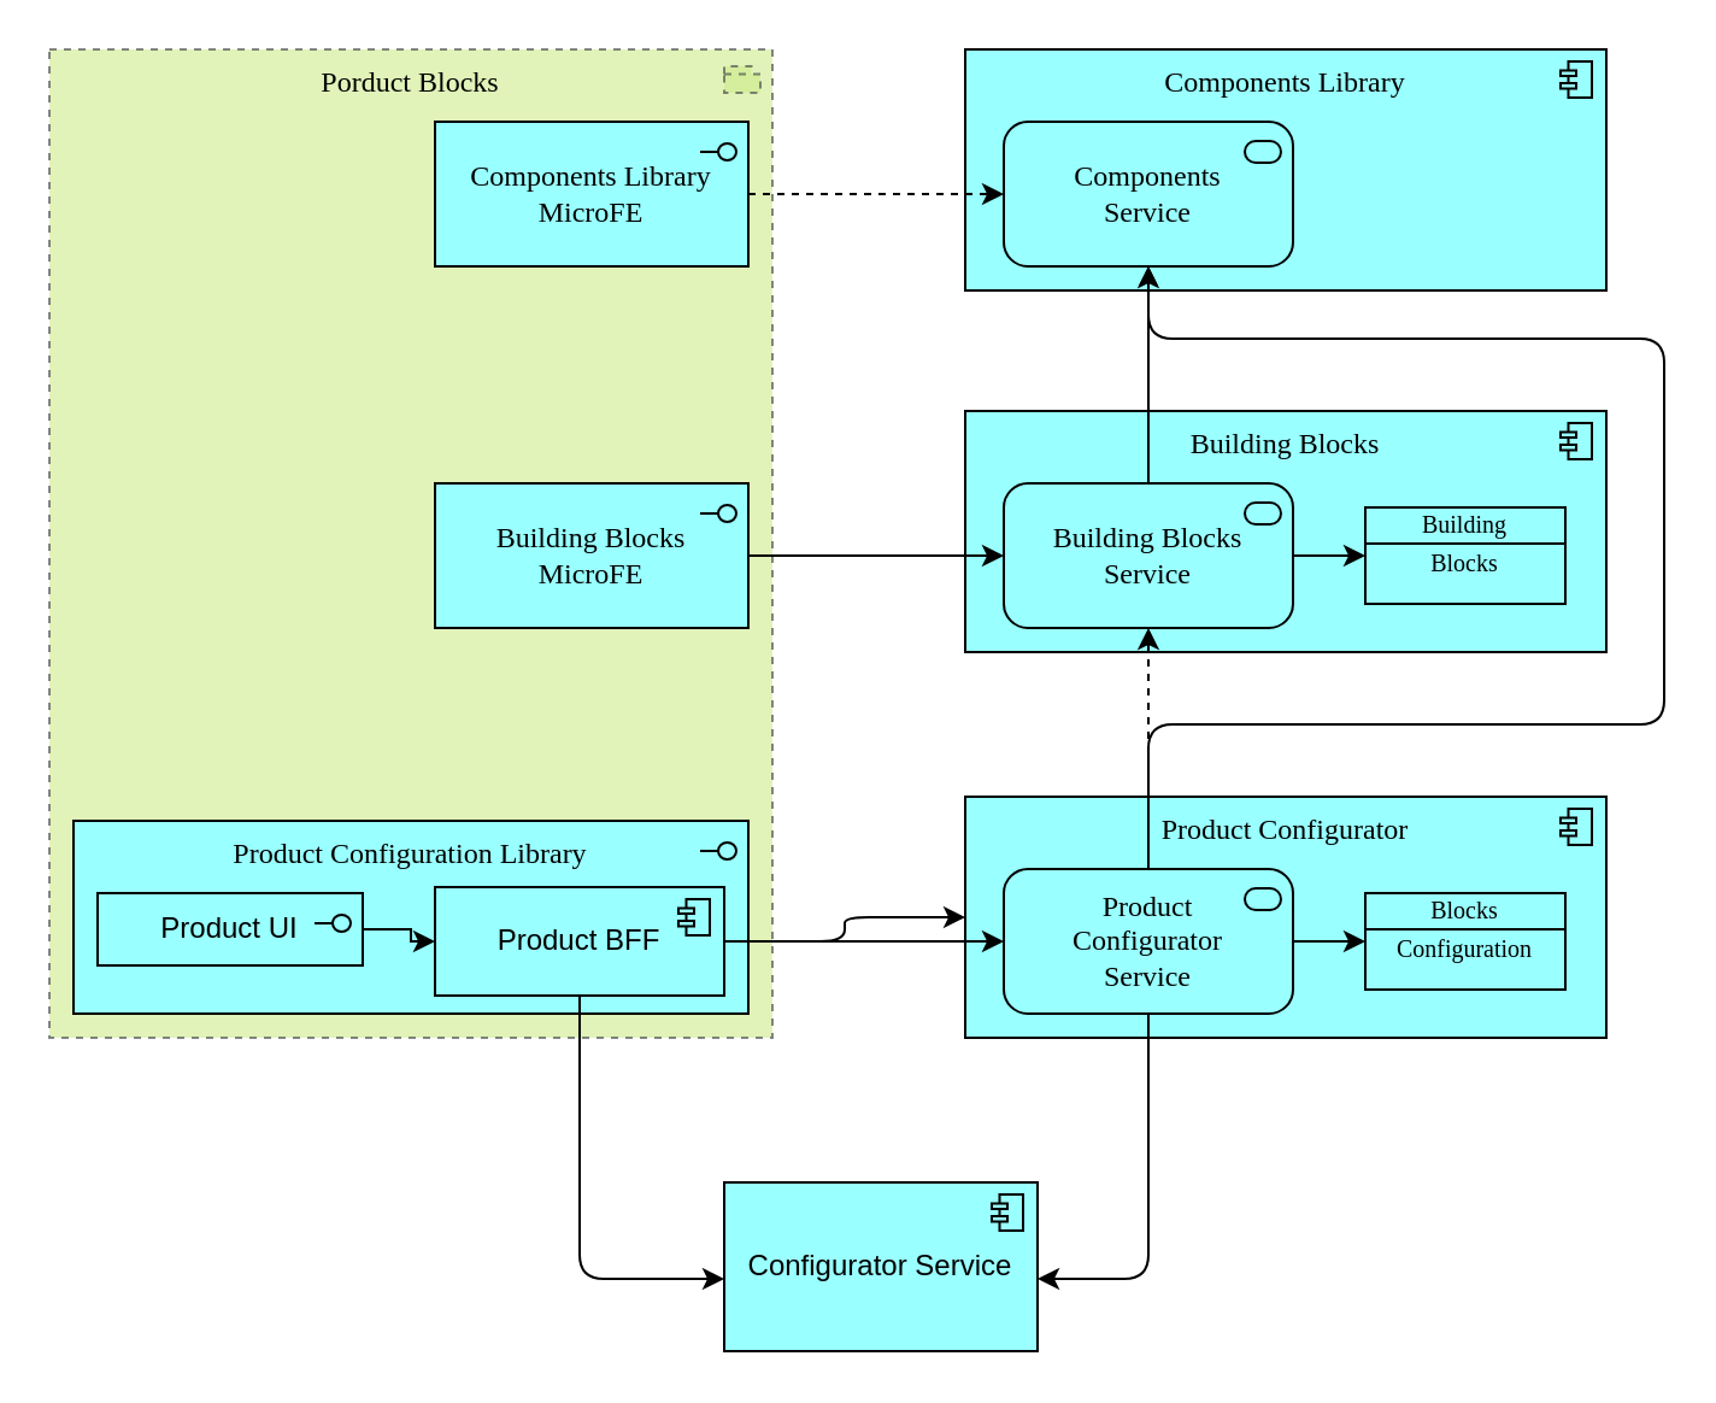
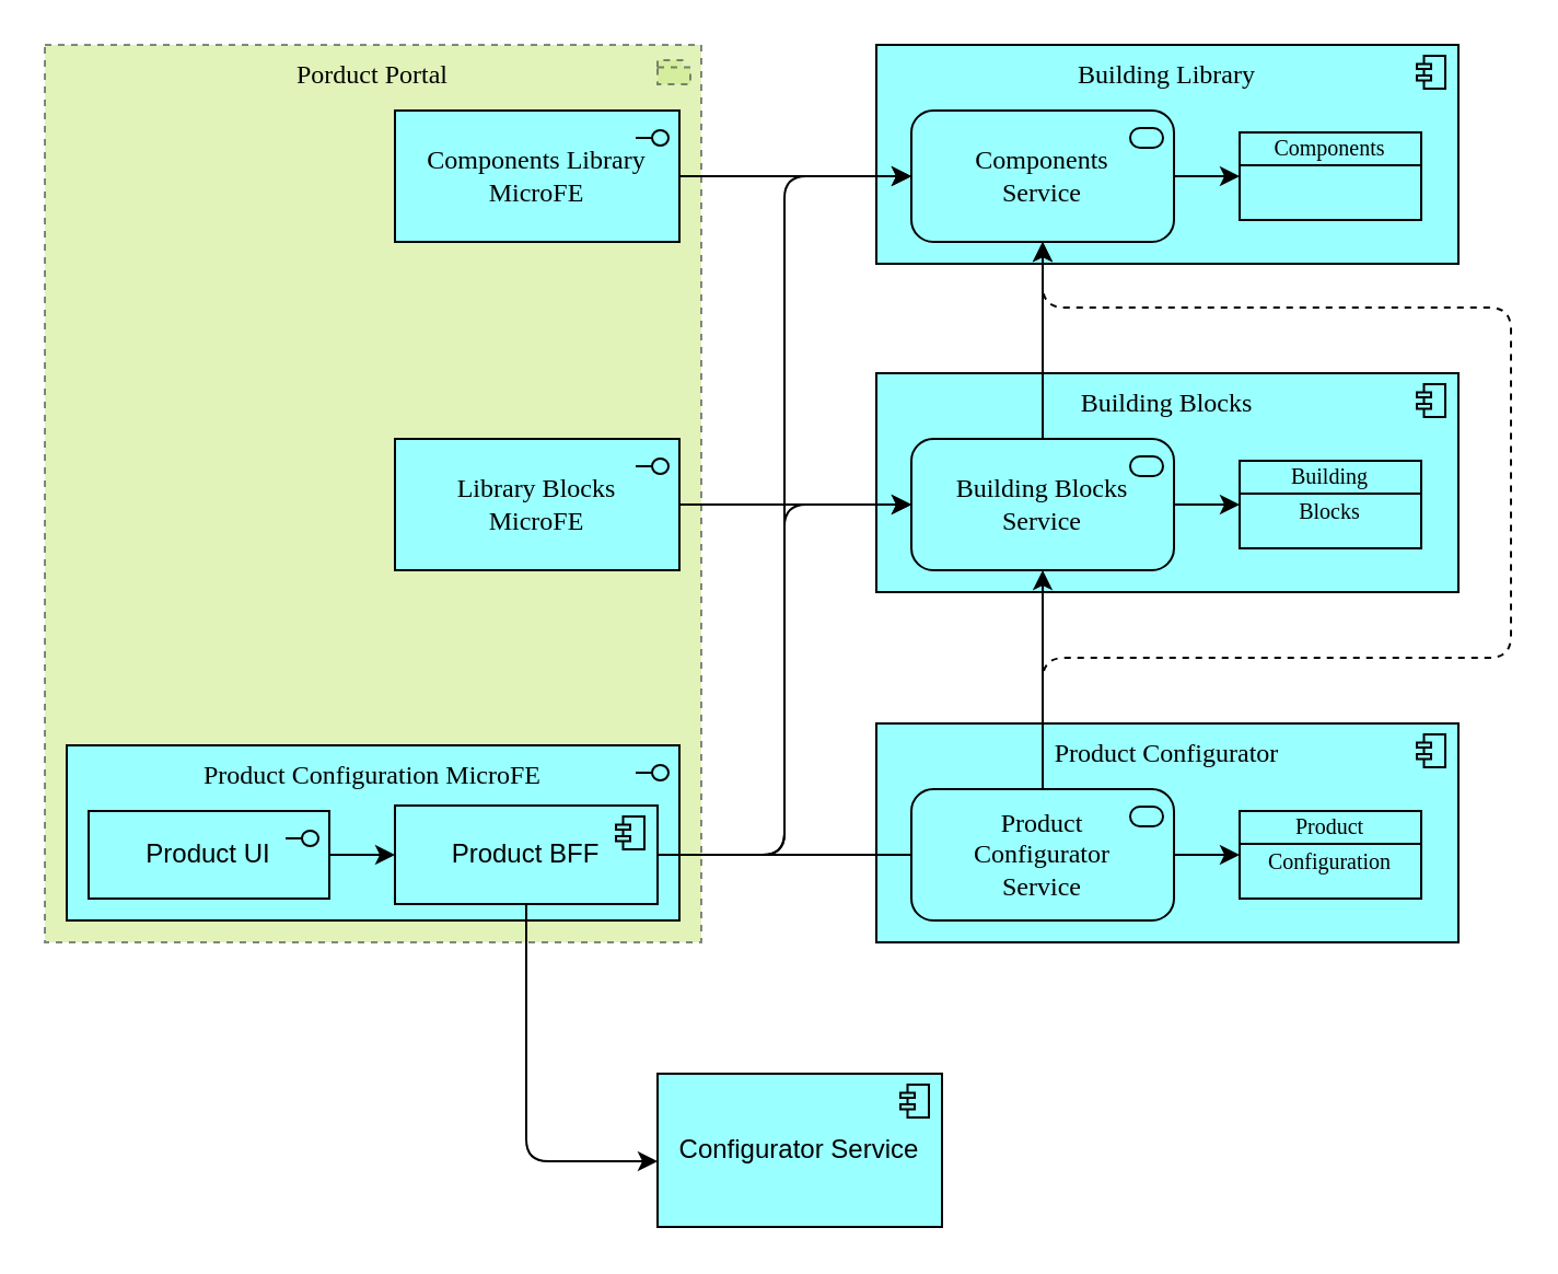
- <mxCell id="2" value="Porduct Blocks" style="html=1;outlineConnect=0;whiteSpace=wrap;shape=mxgraph.archimate3.application;appType=grouping;archiType=square;dashed=1;fillColor=#cdeb8b;verticalAlign=top;fontFamily=Poppins;fontSource=https%3A%2F%2Ffonts.googleapis.com%2Fcss%3Ffamily%3DPoppins;strokeColor=#36393d;opacity=60;" parent="1" vertex="1"><mxGeometry x="20" y="20" width="300" height="410" as="geometry" /></mxCell>
+ <mxCell id="2" value="Porduct Portal" style="html=1;outlineConnect=0;whiteSpace=wrap;shape=mxgraph.archimate3.application;appType=grouping;archiType=square;dashed=1;fillColor=#cdeb8b;verticalAlign=top;fontFamily=Poppins;fontSource=https%3A%2F%2Ffonts.googleapis.com%2Fcss%3Ffamily%3DPoppins;strokeColor=#36393d;opacity=60;" parent="1" vertex="1"><mxGeometry x="20" y="20" width="300" height="410" as="geometry" /></mxCell>
- <mxCell id="4" value="Components Library" style="html=1;outlineConnect=0;whiteSpace=wrap;fillColor=#99ffff;shape=mxgraph.archimate3.application;appType=comp;archiType=square;fontFamily=Poppins;fontSource=https%3A%2F%2Ffonts.googleapis.com%2Fcss%3Ffamily%3DPoppins;verticalAlign=top;" parent="3" vertex="1"><mxGeometry width="266" height="100" as="geometry" /></mxCell>
+ <mxCell id="4" value="Building Library" style="html=1;outlineConnect=0;whiteSpace=wrap;fillColor=#99ffff;shape=mxgraph.archimate3.application;appType=comp;archiType=square;fontFamily=Poppins;fontSource=https%3A%2F%2Ffonts.googleapis.com%2Fcss%3Ffamily%3DPoppins;verticalAlign=top;" parent="3" vertex="1"><mxGeometry width="266" height="100" as="geometry" /></mxCell>
- <mxCell id="21" style="edgeStyle=orthogonalEdgeStyle;rounded=0;orthogonalLoop=1;jettySize=auto;html=1;dashed=1;" parent="1" source="22" target="6" edge="1"><mxGeometry relative="1" as="geometry" /></mxCell>
+ <mxCell id="21" style="edgeStyle=orthogonalEdgeStyle;rounded=0;orthogonalLoop=1;jettySize=auto;html=1;" parent="1" source="22" target="6" edge="1"><mxGeometry relative="1" as="geometry" /></mxCell>
+ <mxCell id="5" style="edgeStyle=orthogonalEdgeStyle;rounded=0;orthogonalLoop=1;jettySize=auto;html=1;" parent="3" source="6" target="7" edge="1"><mxGeometry relative="1" as="geometry" /></mxCell>
+ <mxCell id="7" value="&lt;div style=&quot;line-height: 160%;&quot;&gt;Components&lt;/div&gt;" style="html=1;outlineConnect=0;whiteSpace=wrap;fillColor=#99ffff;shape=mxgraph.archimate3.businessObject;overflow=fill;fontFamily=Poppins;fontSource=https%3A%2F%2Ffonts.googleapis.com%2Fcss%3Ffamily%3DPoppins;fontSize=10;spacingTop=0;verticalAlign=top;spacing=0;spacingLeft=0;" parent="3" vertex="1"><mxGeometry x="166" y="40" width="83" height="40" as="geometry" /></mxCell>
- <mxCell id="18" style="edgeStyle=orthogonalEdgeStyle;rounded=0;orthogonalLoop=1;jettySize=auto;html=1;endArrow=open;" parent="1" source="11" target="6" edge="1"><mxGeometry relative="1" as="geometry" /></mxCell>
+ <mxCell id="18" style="edgeStyle=orthogonalEdgeStyle;rounded=0;orthogonalLoop=1;jettySize=auto;html=1;" parent="1" source="11" target="6" edge="1"><mxGeometry relative="1" as="geometry" /></mxCell>
+ <mxCell id="32" style="edgeStyle=orthogonalEdgeStyle;rounded=1;orthogonalLoop=1;jettySize=auto;html=1;entryX=0;entryY=0.5;entryDx=0;entryDy=0;entryPerimeter=0;curved=0;" parent="1" source="30" target="6" edge="1"><mxGeometry relative="1" as="geometry" /></mxCell>
- <mxCell id="20" style="edgeStyle=orthogonalEdgeStyle;rounded=1;orthogonalLoop=1;jettySize=auto;html=1;curved=0;" parent="1" source="16" target="6" edge="1"><mxGeometry relative="1" as="geometry"><Array as="points"><mxPoint x="476" y="300" /><mxPoint x="690" y="300" /><mxPoint x="690" y="140" /><mxPoint x="476" y="140" /></Array></mxGeometry></mxCell>
+ <mxCell id="20" style="edgeStyle=orthogonalEdgeStyle;rounded=1;orthogonalLoop=1;jettySize=auto;html=1;curved=0;dashed=1;" parent="1" source="16" target="6" edge="1"><mxGeometry relative="1" as="geometry"><Array as="points"><mxPoint x="476" y="300" /><mxPoint x="690" y="300" /><mxPoint x="690" y="140" /><mxPoint x="476" y="140" /></Array></mxGeometry></mxCell>
- <mxCell id="24" value="Building Blocks&lt;br&gt;MicroFE" style="html=1;outlineConnect=0;whiteSpace=wrap;fillColor=#99ffff;shape=mxgraph.archimate3.application;appType=interface;archiType=square;fontFamily=Poppins;fontSource=https%3A%2F%2Ffonts.googleapis.com%2Fcss%3Ffamily%3DPoppins;" parent="1" vertex="1"><mxGeometry x="180" y="200" width="130" height="60" as="geometry" /></mxCell>
+ <mxCell id="24" value="Library Blocks&lt;br&gt;MicroFE" style="html=1;outlineConnect=0;whiteSpace=wrap;fillColor=#99ffff;shape=mxgraph.archimate3.application;appType=interface;archiType=square;fontFamily=Poppins;fontSource=https%3A%2F%2Ffonts.googleapis.com%2Fcss%3Ffamily%3DPoppins;" parent="1" vertex="1"><mxGeometry x="180" y="200" width="130" height="60" as="geometry" /></mxCell>
- <mxCell id="19" style="edgeStyle=orthogonalEdgeStyle;rounded=0;orthogonalLoop=1;jettySize=auto;html=1;dashed=1;" parent="1" source="16" target="11" edge="1"><mxGeometry relative="1" as="geometry" /></mxCell>
+ <mxCell id="19" style="edgeStyle=orthogonalEdgeStyle;rounded=0;orthogonalLoop=1;jettySize=auto;html=1;" parent="1" source="16" target="11" edge="1"><mxGeometry relative="1" as="geometry" /></mxCell>
- <mxCell id="25" value="Product Configuration Library" style="html=1;outlineConnect=0;whiteSpace=wrap;fillColor=#99ffff;shape=mxgraph.archimate3.application;appType=interface;archiType=square;fontFamily=Poppins;fontSource=https%3A%2F%2Ffonts.googleapis.com%2Fcss%3Ffamily%3DPoppins;verticalAlign=top;align=center;" parent="1" vertex="1"><mxGeometry x="30" y="340" width="280" height="80" as="geometry" /></mxCell>
+ <mxCell id="25" value="Product Configuration MicroFE" style="html=1;outlineConnect=0;whiteSpace=wrap;fillColor=#99ffff;shape=mxgraph.archimate3.application;appType=interface;archiType=square;fontFamily=Poppins;fontSource=https%3A%2F%2Ffonts.googleapis.com%2Fcss%3Ffamily%3DPoppins;verticalAlign=top;align=center;" parent="1" vertex="1"><mxGeometry x="30" y="340" width="280" height="80" as="geometry" /></mxCell>
- <mxCell id="31" style="edgeStyle=orthogonalEdgeStyle;rounded=1;orthogonalLoop=1;jettySize=auto;html=1;curved=0;" parent="1" source="30" target="14" edge="1"><mxGeometry relative="1" as="geometry" /></mxCell>
+ <mxCell id="31" style="edgeStyle=orthogonalEdgeStyle;rounded=1;orthogonalLoop=1;jettySize=auto;html=1;entryX=0;entryY=0.5;entryDx=0;entryDy=0;entryPerimeter=0;curved=0;" parent="1" source="30" target="11" edge="1"><mxGeometry relative="1" as="geometry" /></mxCell>
- <mxCell id="17" value="&lt;div style=&quot;line-height: 160%;&quot;&gt;&lt;div&gt;Blocks&lt;/div&gt;&lt;div&gt;Configuration&lt;/div&gt;&lt;/div&gt;" style="html=1;outlineConnect=0;whiteSpace=wrap;fillColor=#99ffff;shape=mxgraph.archimate3.businessObject;overflow=fill;fontFamily=Poppins;fontSource=https%3A%2F%2Ffonts.googleapis.com%2Fcss%3Ffamily%3DPoppins;fontSize=10;spacingTop=0;verticalAlign=top;spacing=0;spacingLeft=0;" parent="13" vertex="1"><mxGeometry x="166" y="40" width="83" height="40" as="geometry" /></mxCell>
+ <mxCell id="17" value="&lt;div style=&quot;line-height: 160%;&quot;&gt;&lt;div&gt;Product&lt;/div&gt;&lt;div&gt;Configuration&lt;/div&gt;&lt;/div&gt;" style="html=1;outlineConnect=0;whiteSpace=wrap;fillColor=#99ffff;shape=mxgraph.archimate3.businessObject;overflow=fill;fontFamily=Poppins;fontSource=https%3A%2F%2Ffonts.googleapis.com%2Fcss%3Ffamily%3DPoppins;fontSize=10;spacingTop=0;verticalAlign=top;spacing=0;spacingLeft=0;" parent="13" vertex="1"><mxGeometry x="166" y="40" width="83" height="40" as="geometry" /></mxCell>
- <mxCell id="27" value="Product UI" style="html=1;outlineConnect=0;whiteSpace=wrap;fillColor=#99ffff;shape=mxgraph.archimate3.application;appType=interface;archiType=square;" parent="1" vertex="1"><mxGeometry x="40" y="370" width="110" height="30" as="geometry" /></mxCell>
+ <mxCell id="27" value="Product UI" style="html=1;outlineConnect=0;whiteSpace=wrap;fillColor=#99ffff;shape=mxgraph.archimate3.application;appType=interface;archiType=square;" parent="1" vertex="1"><mxGeometry x="40" y="370" width="110" height="40" as="geometry" /></mxCell>
- <mxCell id="28" style="edgeStyle=orthogonalEdgeStyle;rounded=0;orthogonalLoop=1;jettySize=auto;html=1;" parent="1" source="30" target="16" edge="1"><mxGeometry relative="1" as="geometry" /></mxCell>
+ <mxCell id="28" style="edgeStyle=orthogonalEdgeStyle;rounded=0;orthogonalLoop=1;jettySize=auto;html=1;endArrow=none;" parent="1" source="30" target="16" edge="1"><mxGeometry relative="1" as="geometry" /></mxCell>
- <mxCell id="34" style="edgeStyle=orthogonalEdgeStyle;rounded=1;orthogonalLoop=1;jettySize=auto;html=1;curved=0;" edge="1" parent="1" source="16" target="33"><mxGeometry relative="1" as="geometry"><Array as="points"><mxPoint x="476" y="530" /></Array></mxGeometry></mxCell>
